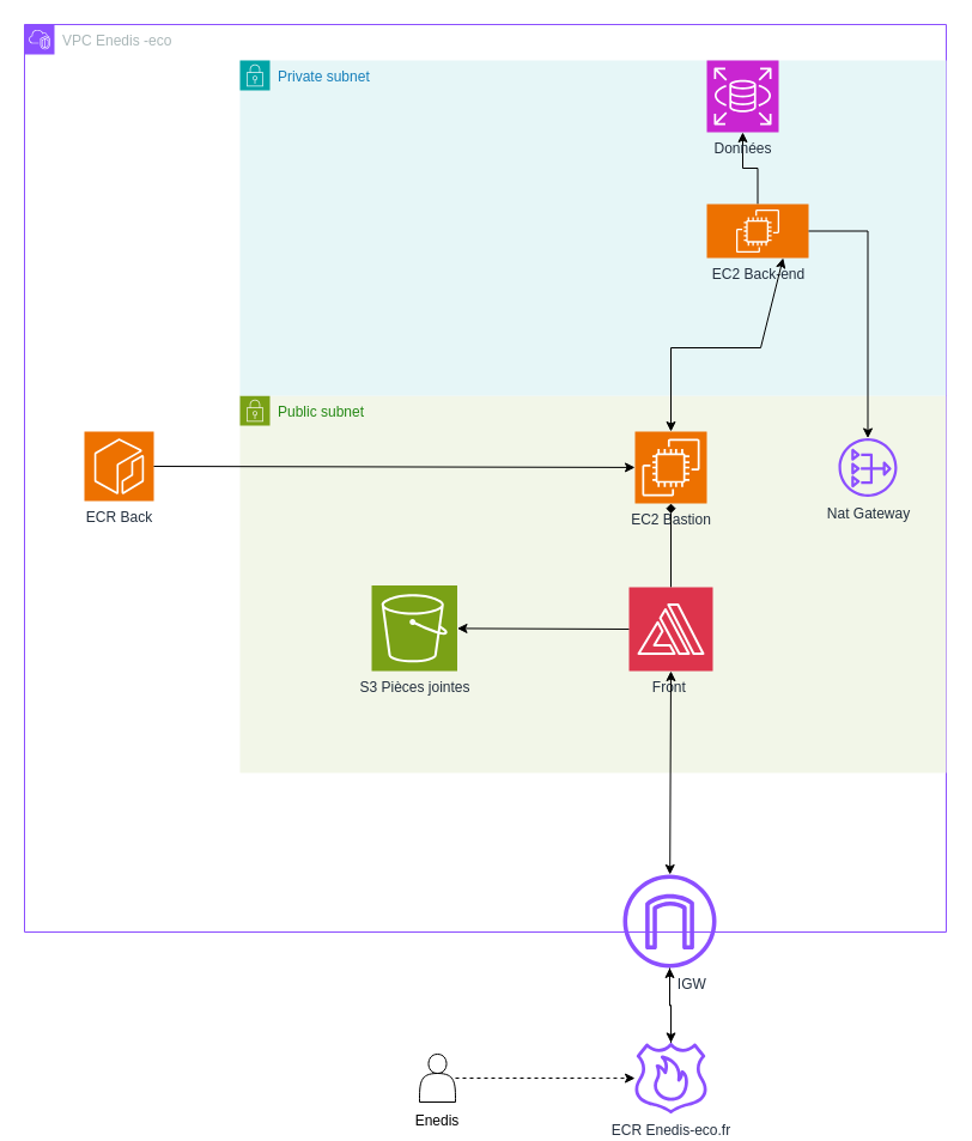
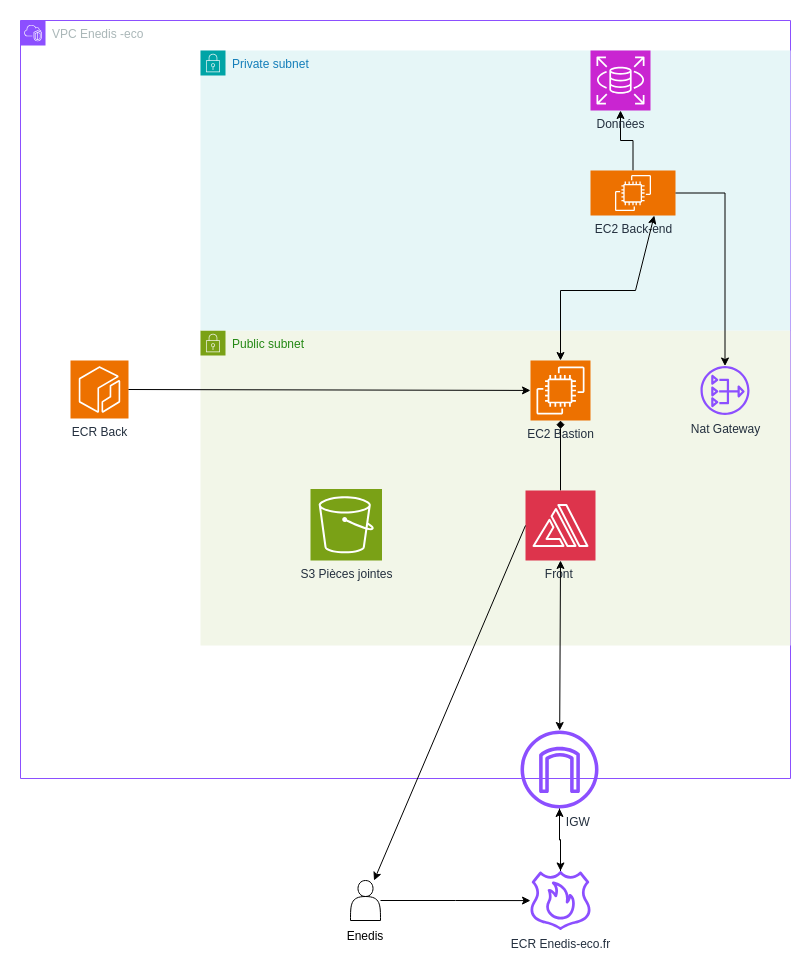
- <mxCell id="8" value="" style="endArrow=classic;html=1;rounded=0;exitX=0;exitY=0.5;exitDx=0;exitDy=0;exitPerimeter=0;" edge="1" parent="3" source="7" target="5"><mxGeometry width="50" height="50" relative="1" as="geometry"><mxPoint x="240" y="190" as="sourcePoint" /><mxPoint x="290" y="140" as="targetPoint" /></mxGeometry></mxCell>
+ <mxCell id="8" value="" style="endArrow=classic;html=1;rounded=0;exitX=0;exitY=0.5;exitDx=0;exitDy=0;exitPerimeter=0;" edge="1" parent="3" source="7" target="23"><mxGeometry width="50" height="50" relative="1" as="geometry"><mxPoint x="240" y="190" as="sourcePoint" /><mxPoint x="290" y="140" as="targetPoint" /></mxGeometry></mxCell>
- <mxCell id="22" value="" style="edgeStyle=orthogonalEdgeStyle;rounded=0;orthogonalLoop=1;jettySize=auto;html=1;dashed=1;" edge="1" parent="1" source="23" target="20"><mxGeometry relative="1" as="geometry"><mxPoint x="460" y="900" as="targetPoint" /></mxGeometry></mxCell>
+ <mxCell id="22" value="" style="edgeStyle=orthogonalEdgeStyle;rounded=0;orthogonalLoop=1;jettySize=auto;html=1;" edge="1" parent="1" source="23" target="20"><mxGeometry relative="1" as="geometry"><mxPoint x="460" y="900" as="targetPoint" /></mxGeometry></mxCell>
